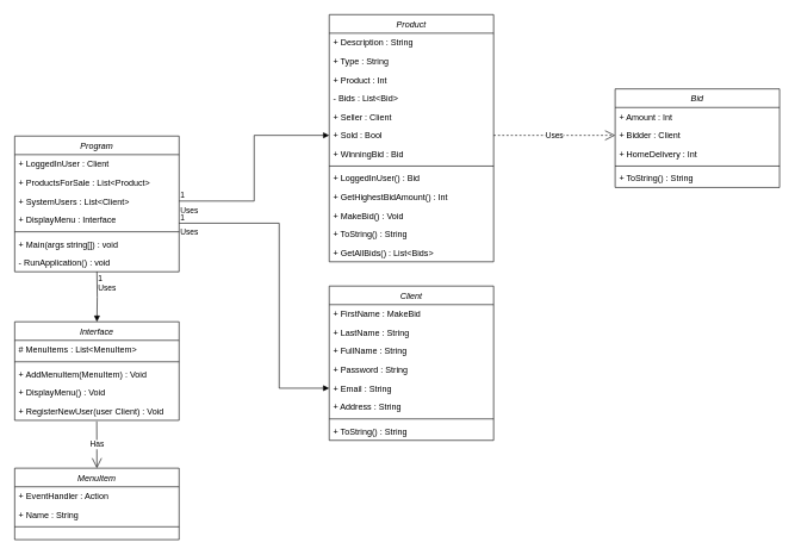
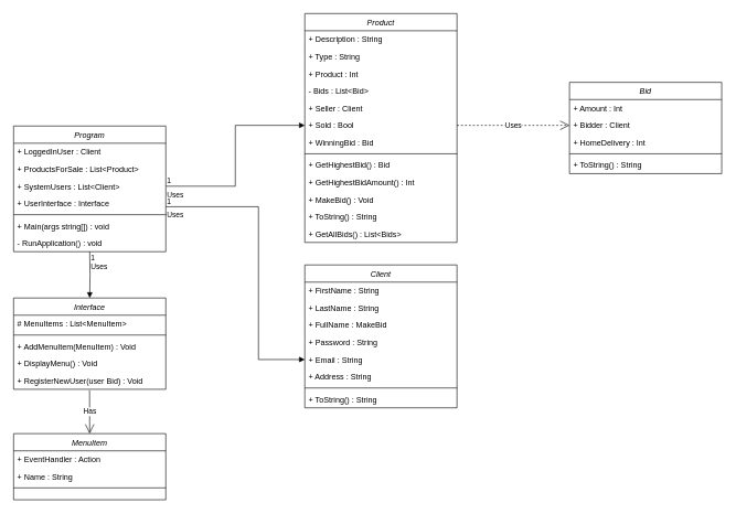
- <mxCell id="26" value="+ LoggedInUser() : Bid" style="text;align=left;verticalAlign=top;spacingLeft=4;spacingRight=4;overflow=hidden;rotatable=0;points=[[0,0.5],[1,0.5]];portConstraint=eastwest;" parent="17" vertex="1"><mxGeometry y="216" width="230" height="26" as="geometry" /></mxCell>
+ <mxCell id="26" value="+ GetHighestBid() : Bid" style="text;align=left;verticalAlign=top;spacingLeft=4;spacingRight=4;overflow=hidden;rotatable=0;points=[[0,0.5],[1,0.5]];portConstraint=eastwest;" parent="17" vertex="1"><mxGeometry y="216" width="230" height="26" as="geometry" /></mxCell>
- <mxCell id="35" value="+ DisplayMenu : Interface" style="text;align=left;verticalAlign=top;spacingLeft=4;spacingRight=4;overflow=hidden;rotatable=0;points=[[0,0.5],[1,0.5]];portConstraint=eastwest;" parent="31" vertex="1"><mxGeometry y="104" width="230" height="26" as="geometry" /></mxCell>
+ <mxCell id="35" value="+ UserInterface : Interface" style="text;align=left;verticalAlign=top;spacingLeft=4;spacingRight=4;overflow=hidden;rotatable=0;points=[[0,0.5],[1,0.5]];portConstraint=eastwest;" parent="31" vertex="1"><mxGeometry y="104" width="230" height="26" as="geometry" /></mxCell>
- <mxCell id="9" value="+ FirstName : MakeBid" style="text;align=left;verticalAlign=top;spacingLeft=4;spacingRight=4;overflow=hidden;rotatable=0;points=[[0,0.5],[1,0.5]];portConstraint=eastwest;" parent="8" vertex="1"><mxGeometry y="26" width="230" height="26" as="geometry" /></mxCell>
+ <mxCell id="9" value="+ FirstName : String" style="text;align=left;verticalAlign=top;spacingLeft=4;spacingRight=4;overflow=hidden;rotatable=0;points=[[0,0.5],[1,0.5]];portConstraint=eastwest;" parent="8" vertex="1"><mxGeometry y="26" width="230" height="26" as="geometry" /></mxCell>
- <mxCell id="11" value="+ FullName : String" style="text;align=left;verticalAlign=top;spacingLeft=4;spacingRight=4;overflow=hidden;rotatable=0;points=[[0,0.5],[1,0.5]];portConstraint=eastwest;" parent="8" vertex="1"><mxGeometry y="78" width="230" height="26" as="geometry" /></mxCell>
+ <mxCell id="11" value="+ FullName : MakeBid" style="text;align=left;verticalAlign=top;spacingLeft=4;spacingRight=4;overflow=hidden;rotatable=0;points=[[0,0.5],[1,0.5]];portConstraint=eastwest;" parent="8" vertex="1"><mxGeometry y="78" width="230" height="26" as="geometry" /></mxCell>
- <mxCell id="44" value="+ RegisterNewUser(user Client) : Void" style="text;align=left;verticalAlign=top;spacingLeft=4;spacingRight=4;overflow=hidden;rotatable=0;points=[[0,0.5],[1,0.5]];portConstraint=eastwest;" vertex="1" parent="39"><mxGeometry y="112" width="230" height="26" as="geometry" /></mxCell>
+ <mxCell id="44" value="+ RegisterNewUser(user Bid) : Void" style="text;align=left;verticalAlign=top;spacingLeft=4;spacingRight=4;overflow=hidden;rotatable=0;points=[[0,0.5],[1,0.5]];portConstraint=eastwest;" vertex="1" parent="39"><mxGeometry y="112" width="230" height="26" as="geometry" /></mxCell>
